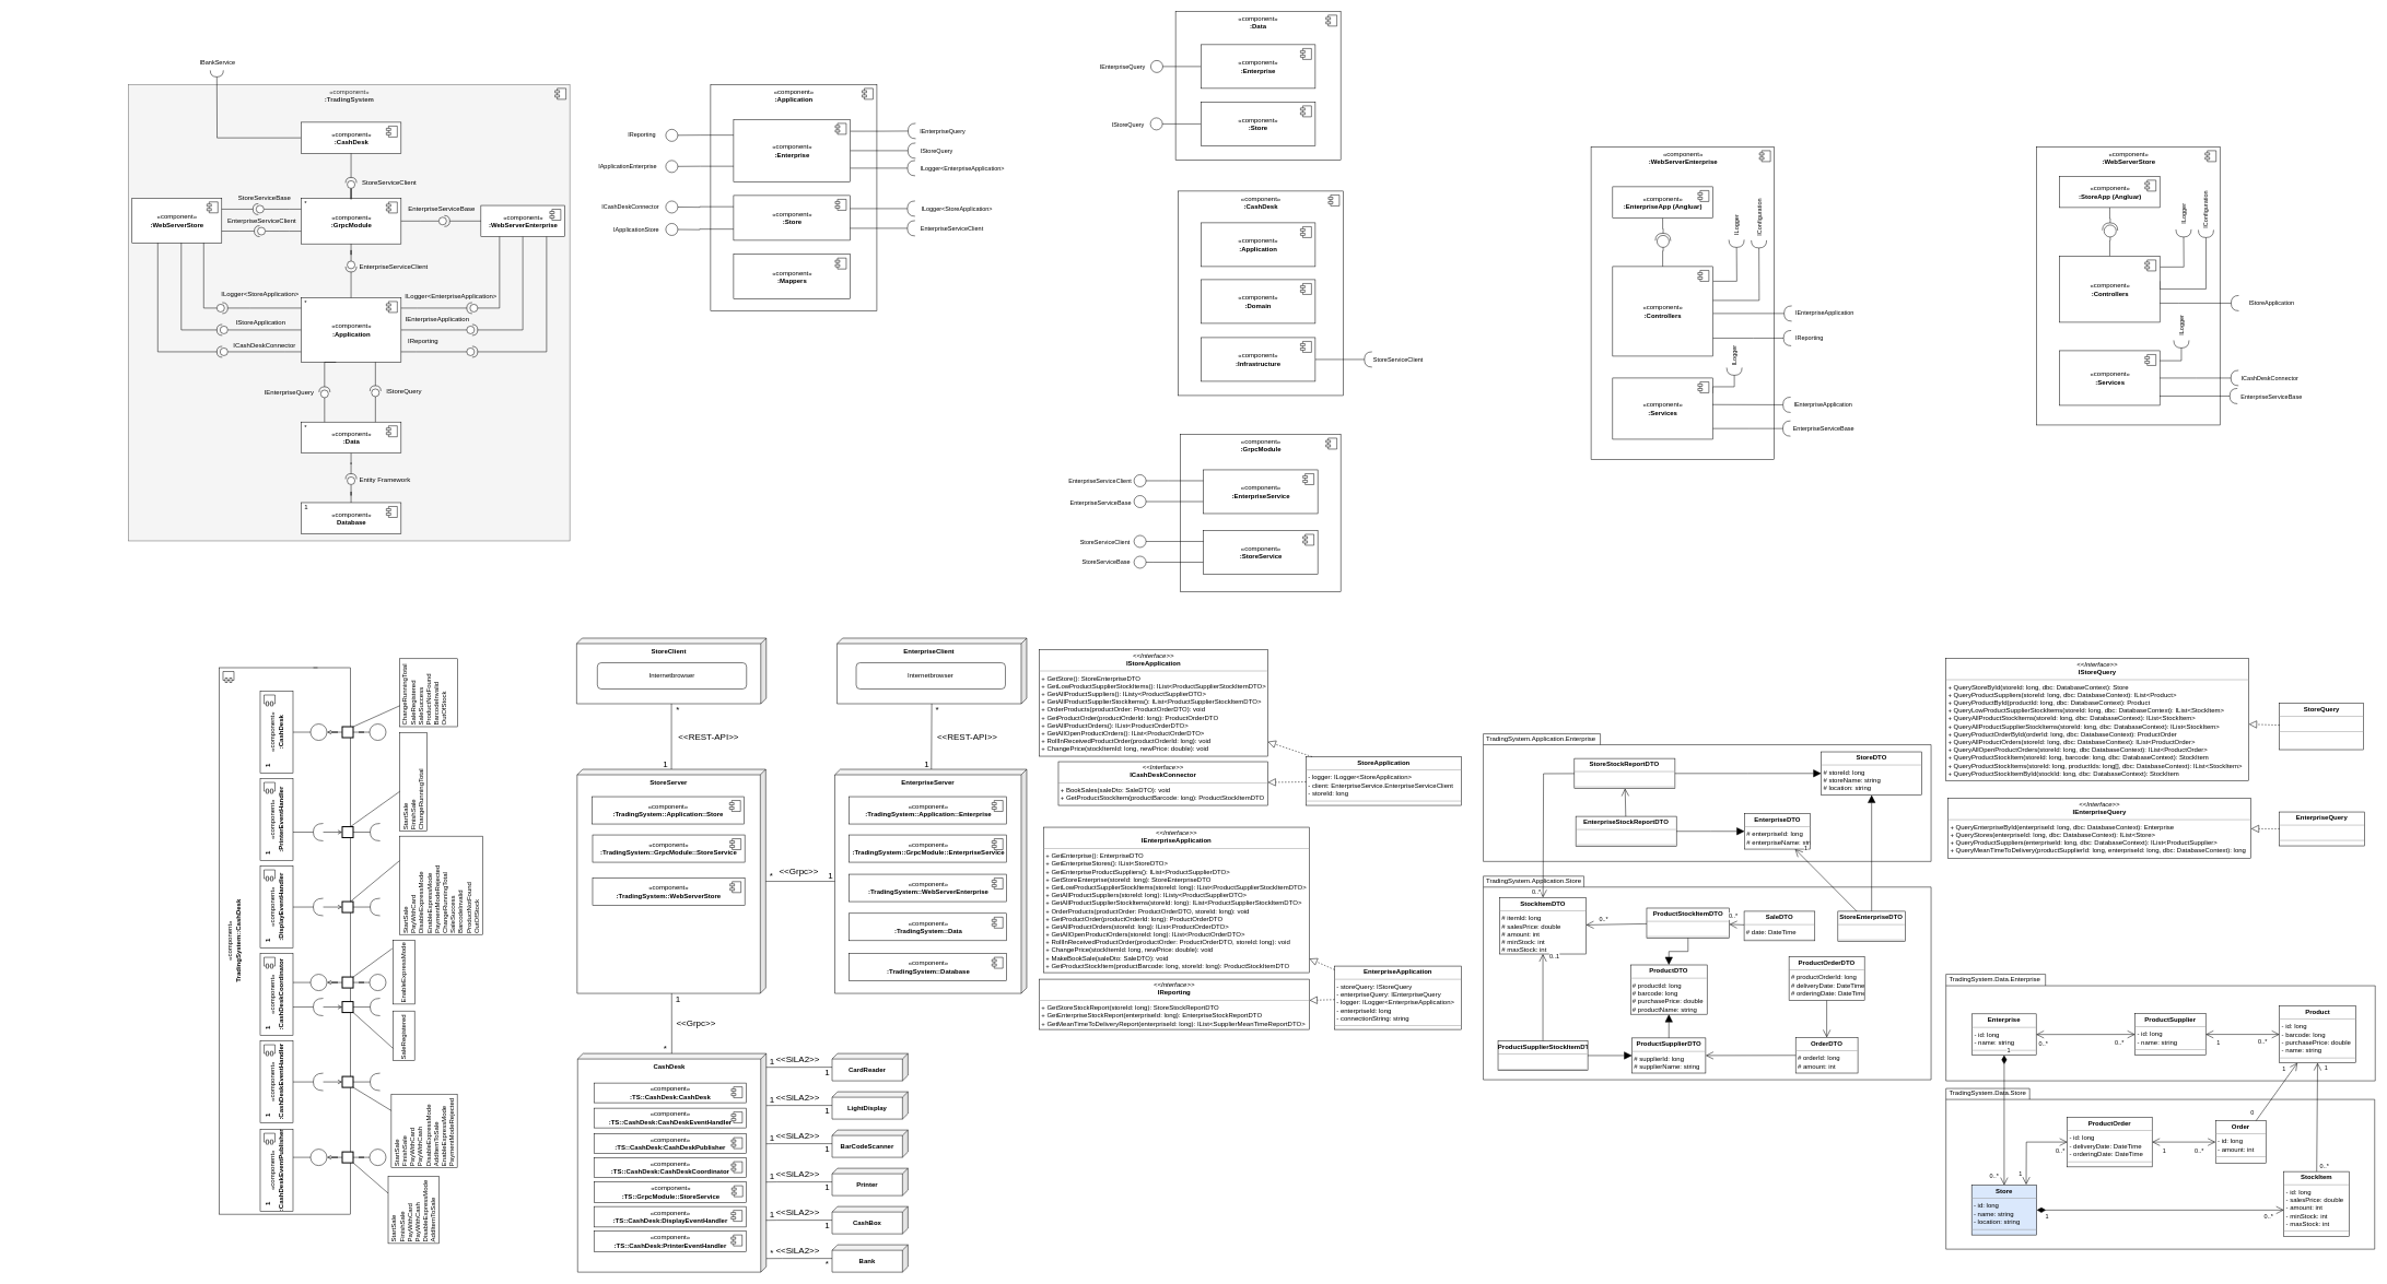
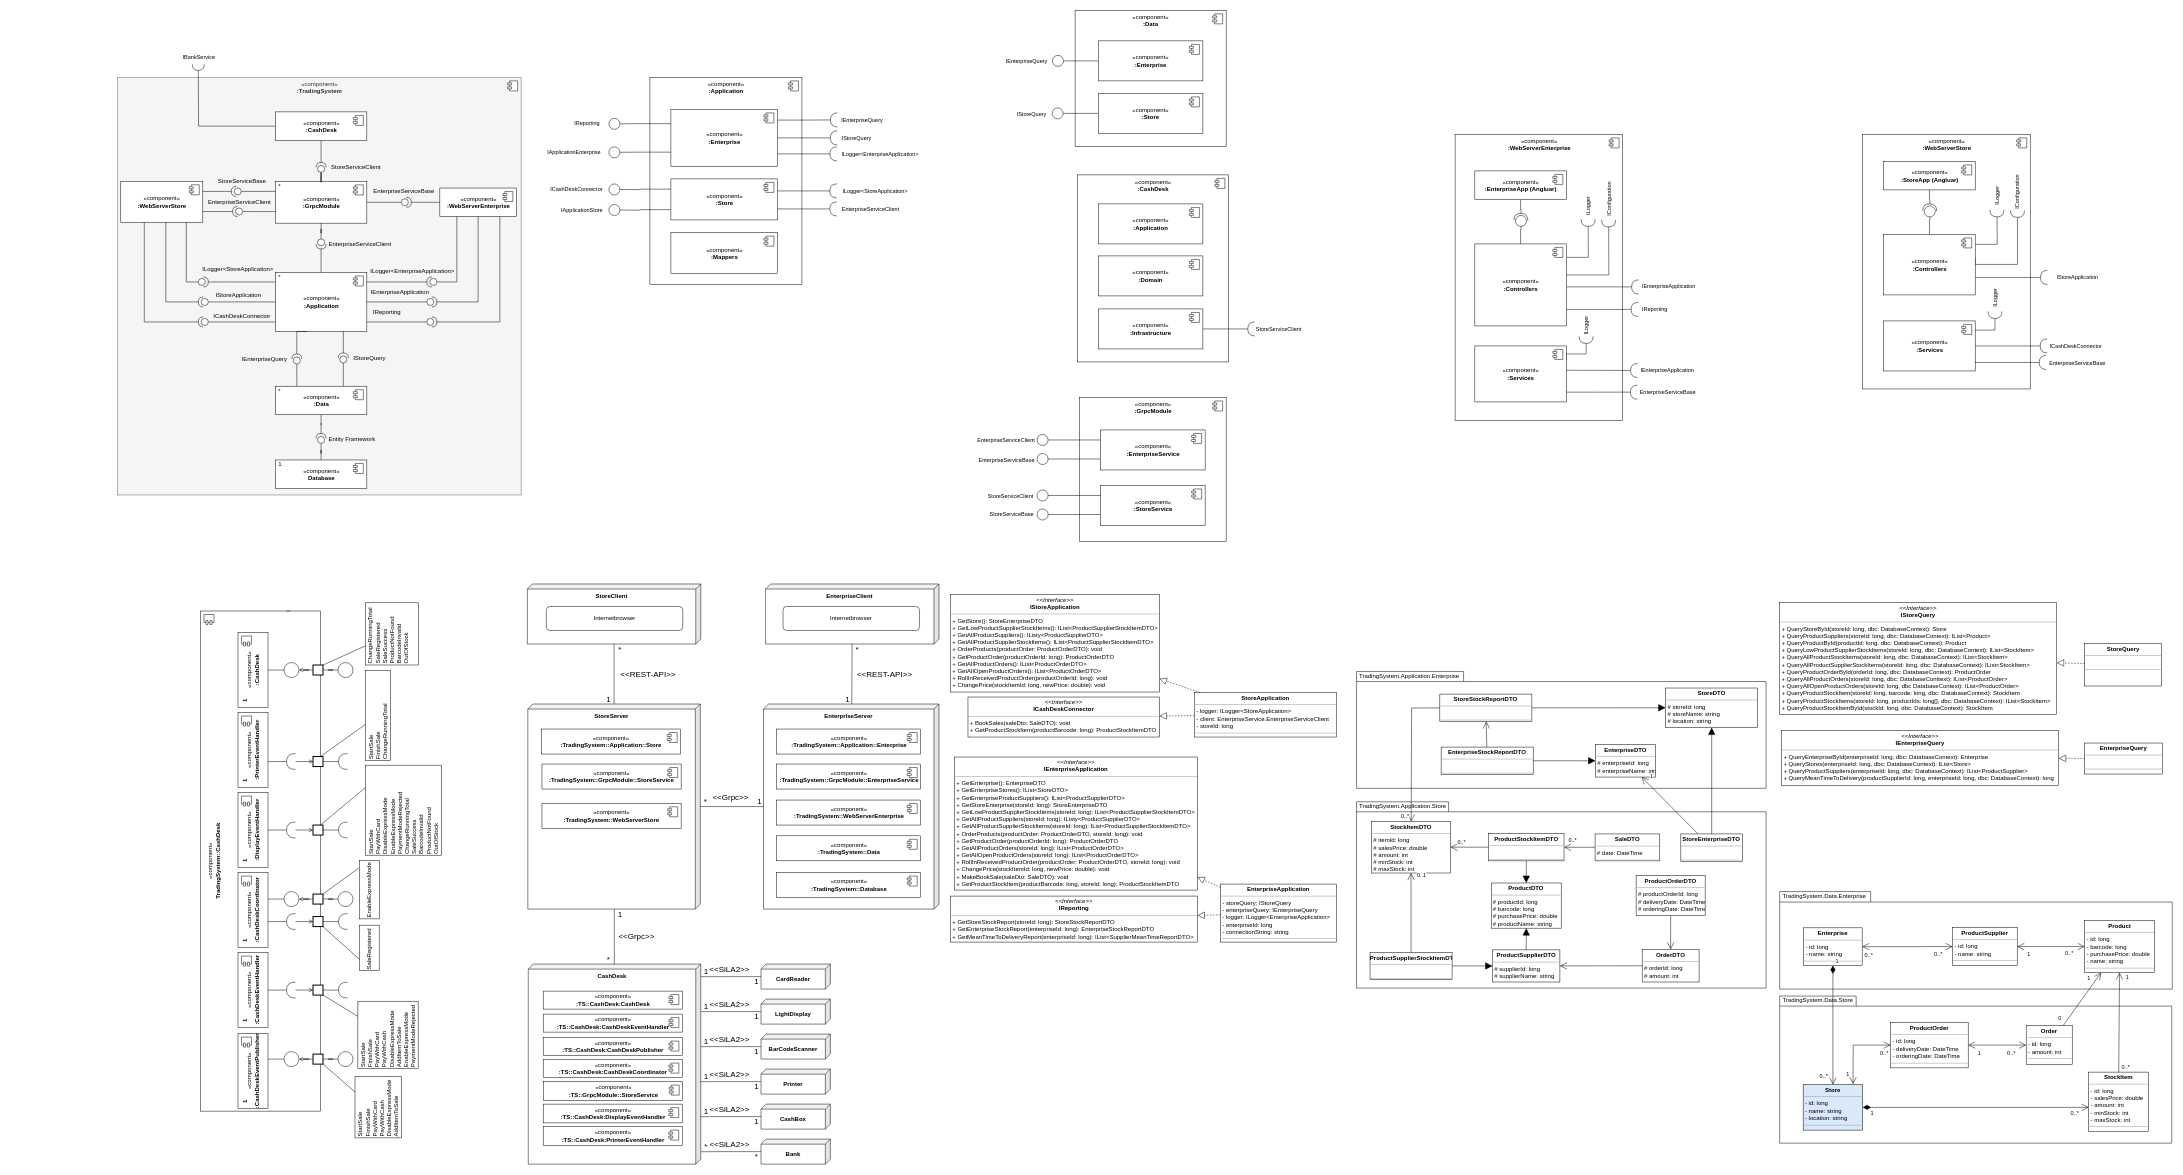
- <mxCell id="265" value="&lt;p style=&quot;margin: 0px ; margin-top: 4px ; text-align: center&quot;&gt;&lt;b&gt;ProductStockItemDTO&lt;/b&gt;&lt;/p&gt;&lt;hr size=&quot;1&quot;&gt;&lt;p style=&quot;margin: 0px ; margin-left: 4px&quot;&gt;&lt;br&gt;&lt;/p&gt;&lt;hr size=&quot;1&quot;&gt;&lt;p style=&quot;margin: 0px ; margin-left: 4px&quot;&gt;&lt;br&gt;&lt;/p&gt;" style="verticalAlign=top;align=left;overflow=fill;fontSize=12;fontFamily=Helvetica;html=1;" parent="251" vertex="1"><mxGeometry x="298.75" y="318.881" width="151.087" height="54.704" as="geometry" /></mxCell>
+ <mxCell id="265" value="&lt;p style=&quot;margin: 0px ; margin-top: 4px ; text-align: center&quot;&gt;&lt;b&gt;ProductStockItemDTO&lt;/b&gt;&lt;/p&gt;&lt;hr size=&quot;1&quot;&gt;&lt;p style=&quot;margin: 0px ; margin-left: 4px&quot;&gt;&lt;br&gt;&lt;/p&gt;&lt;hr size=&quot;1&quot;&gt;&lt;p style=&quot;margin: 0px ; margin-left: 4px&quot;&gt;&lt;br&gt;&lt;/p&gt;" style="verticalAlign=top;align=left;overflow=fill;fontSize=12;fontFamily=Helvetica;html=1;" parent="251" vertex="1"><mxGeometry x="263.75" y="323.881" width="151.087" height="54.704" as="geometry" /></mxCell>
